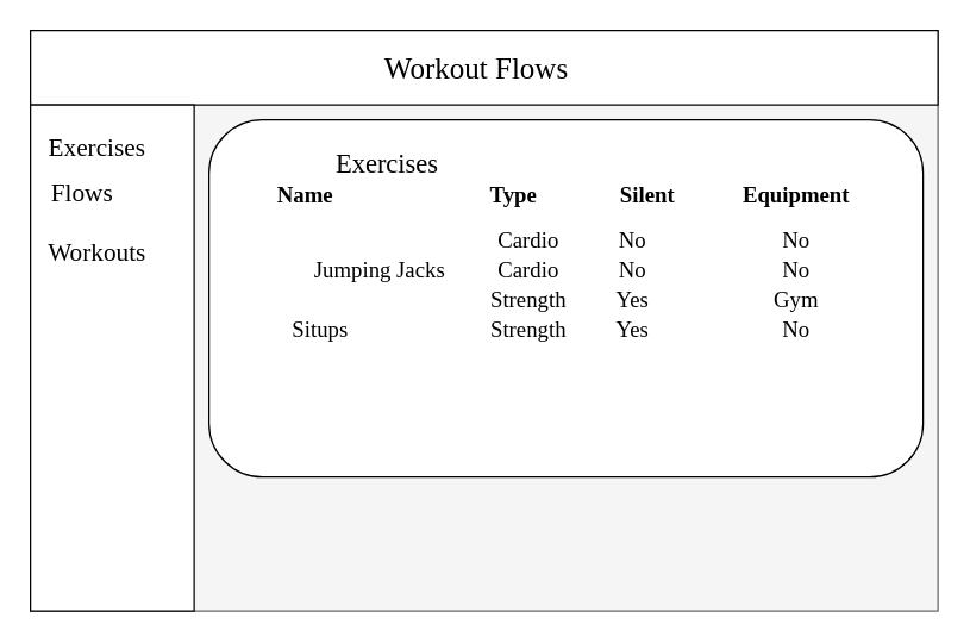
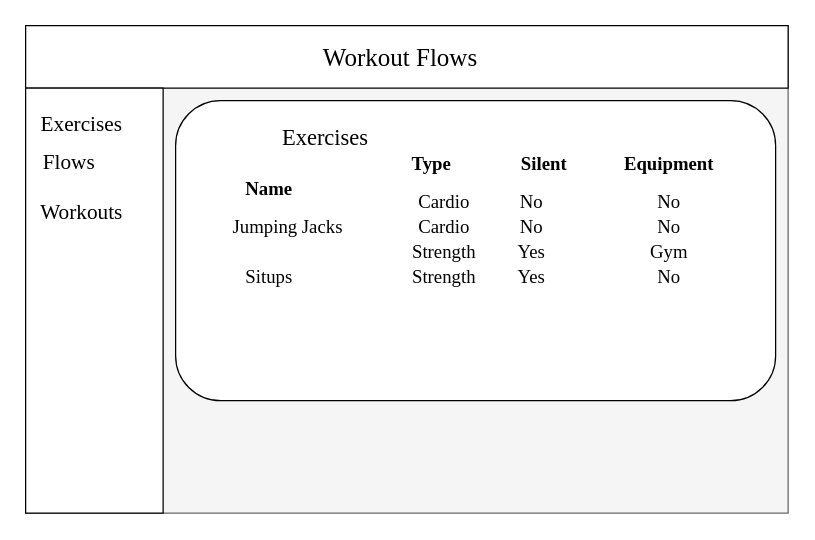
- <mxCell id="15" value="&lt;font style=&quot;font-size: 15px&quot; face=&quot;Garamond&quot;&gt;&lt;b&gt;Name&lt;/b&gt;&lt;/font&gt;" style="text;html=1;strokeColor=none;fillColor=none;align=center;verticalAlign=middle;whiteSpace=wrap;rounded=0;" vertex="1" parent="1"><mxGeometry x="170" y="120" width="70" height="20" as="geometry" /></mxCell>
+ <mxCell id="15" value="&lt;font style=&quot;font-size: 15px&quot; face=&quot;Garamond&quot;&gt;&lt;b&gt;Name&lt;/b&gt;&lt;/font&gt;" style="text;html=1;strokeColor=none;fillColor=none;align=center;verticalAlign=middle;whiteSpace=wrap;rounded=0;" vertex="1" parent="1"><mxGeometry x="180" y="140" width="70" height="20" as="geometry" /></mxCell>
- <mxCell id="21" value="&lt;font style=&quot;font-size: 15px&quot; face=&quot;Garamond&quot;&gt;Jumping Jacks&lt;/font&gt;" style="text;html=1;strokeColor=none;fillColor=none;align=center;verticalAlign=middle;whiteSpace=wrap;rounded=0;" vertex="1" parent="1"><mxGeometry x="205" y="170" width="100" height="20" as="geometry" /></mxCell>
+ <mxCell id="21" value="&lt;font style=&quot;font-size: 15px&quot; face=&quot;Garamond&quot;&gt;Jumping Jacks&lt;/font&gt;" style="text;html=1;strokeColor=none;fillColor=none;align=center;verticalAlign=middle;whiteSpace=wrap;rounded=0;" vertex="1" parent="1"><mxGeometry x="180" y="170" width="100" height="20" as="geometry" /></mxCell>
